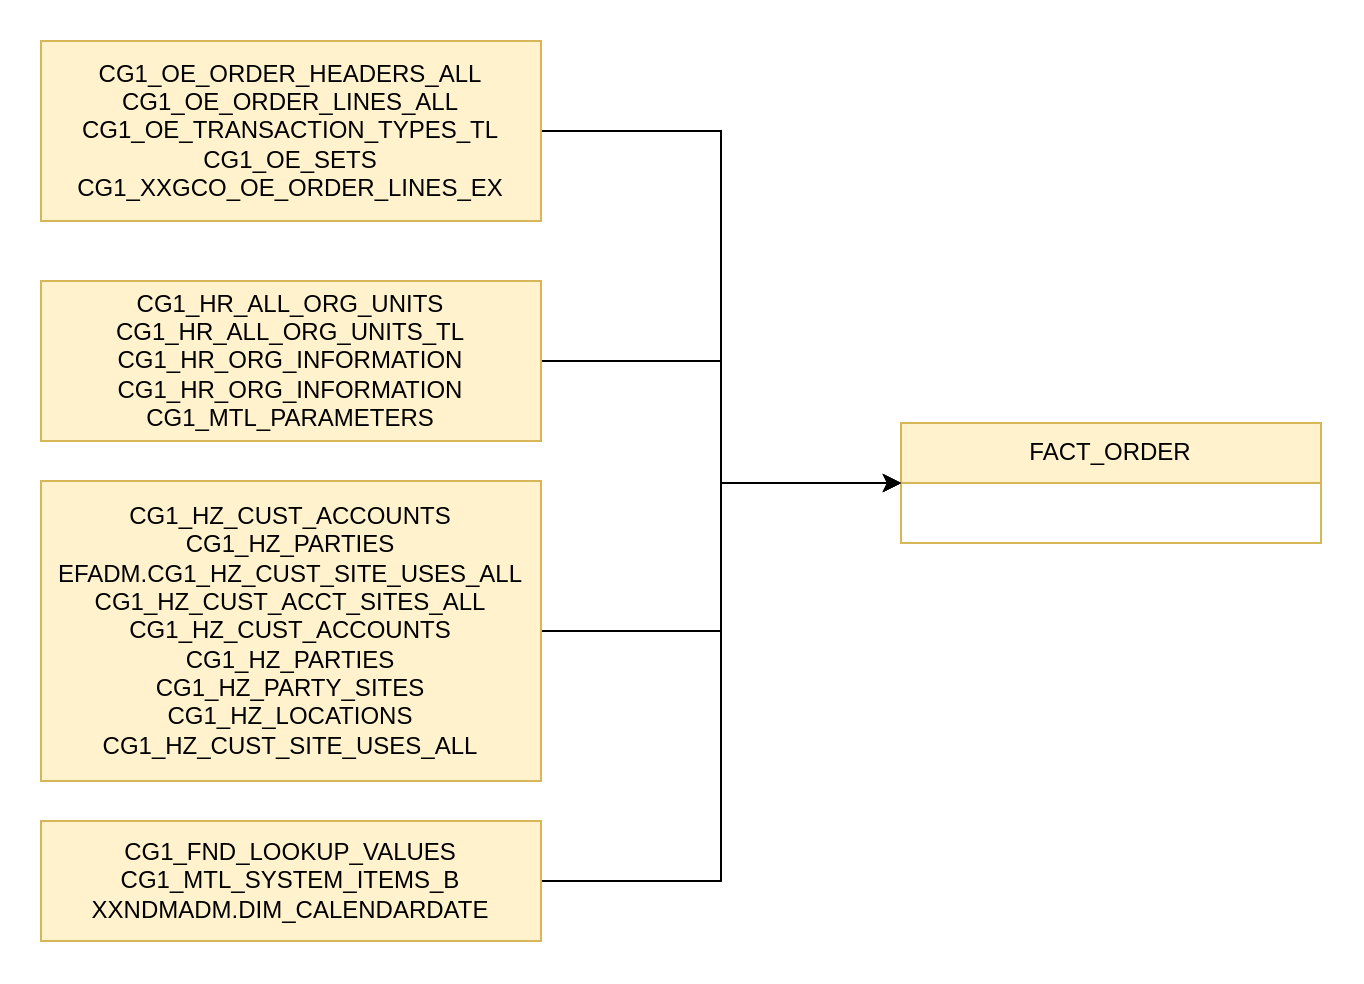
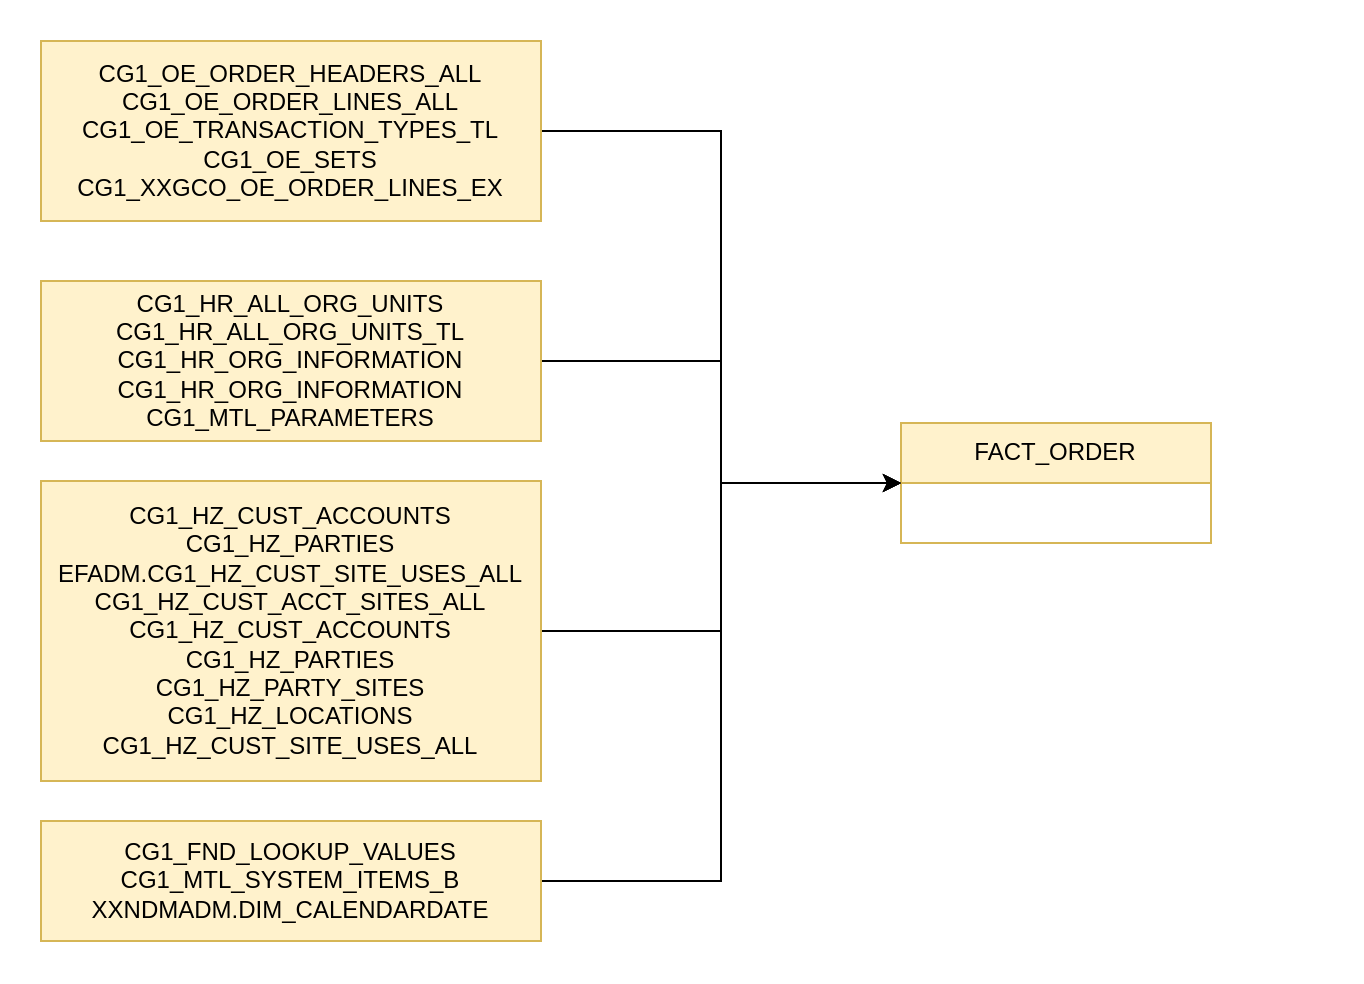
- <mxCell id="2" value="FACT_ORDER" style="swimlane;fontStyle=0;childLayout=stackLayout;horizontal=1;startSize=30;horizontalStack=0;resizeParent=1;resizeParentMax=0;resizeLast=0;collapsible=1;marginBottom=0;whiteSpace=wrap;html=1;fillColor=#fff2cc;strokeColor=#d6b656;gradientColor=none;swimlaneFillColor=default;" vertex="1" parent="1"><mxGeometry x="450" y="211" width="210" height="60" as="geometry" /></mxCell>
+ <mxCell id="2" value="FACT_ORDER" style="swimlane;fontStyle=0;childLayout=stackLayout;horizontal=1;startSize=30;horizontalStack=0;resizeParent=1;resizeParentMax=0;resizeLast=0;collapsible=1;marginBottom=0;whiteSpace=wrap;html=1;fillColor=#fff2cc;strokeColor=#d6b656;gradientColor=none;swimlaneFillColor=default;" vertex="1" parent="1"><mxGeometry x="450" y="211" width="155" height="60" as="geometry" /></mxCell>
